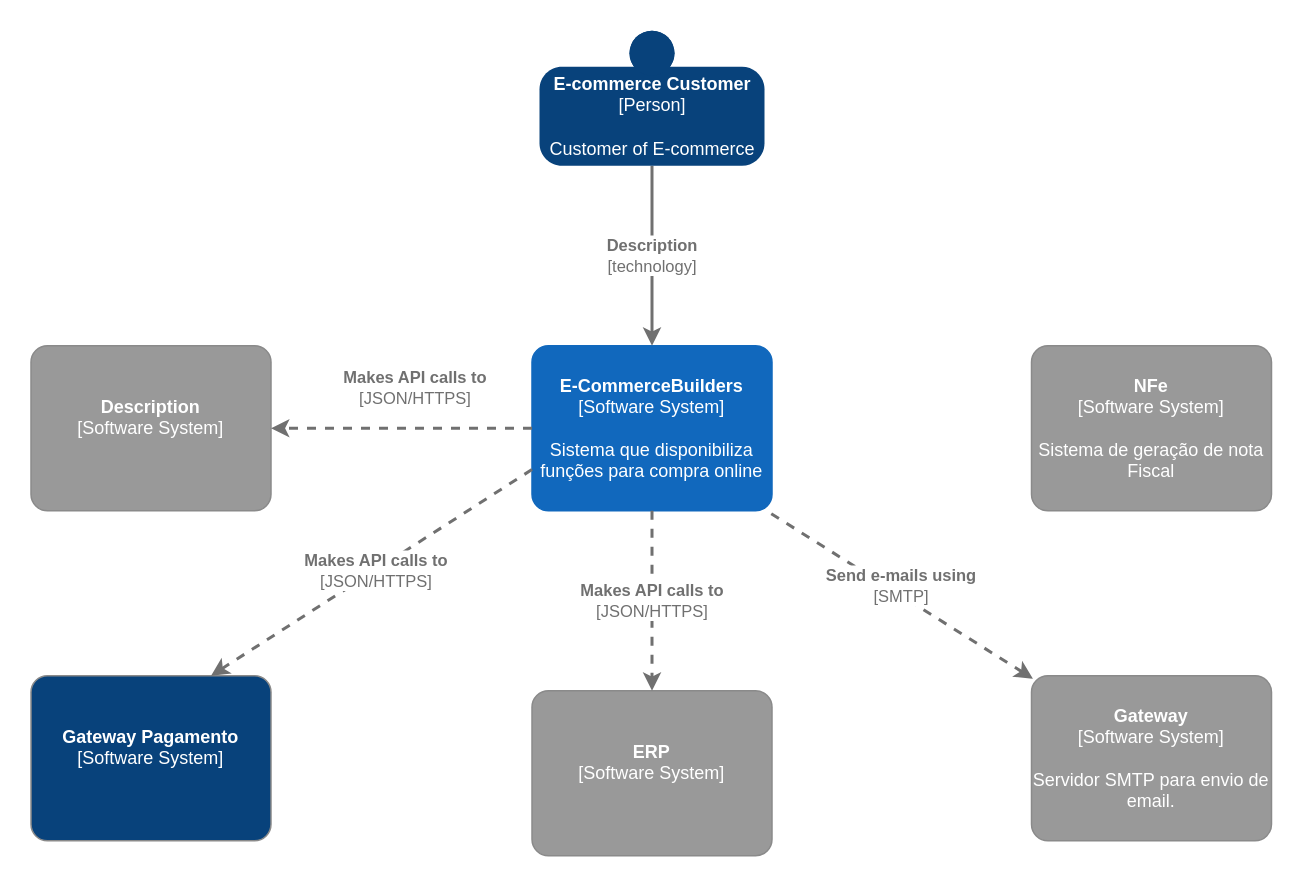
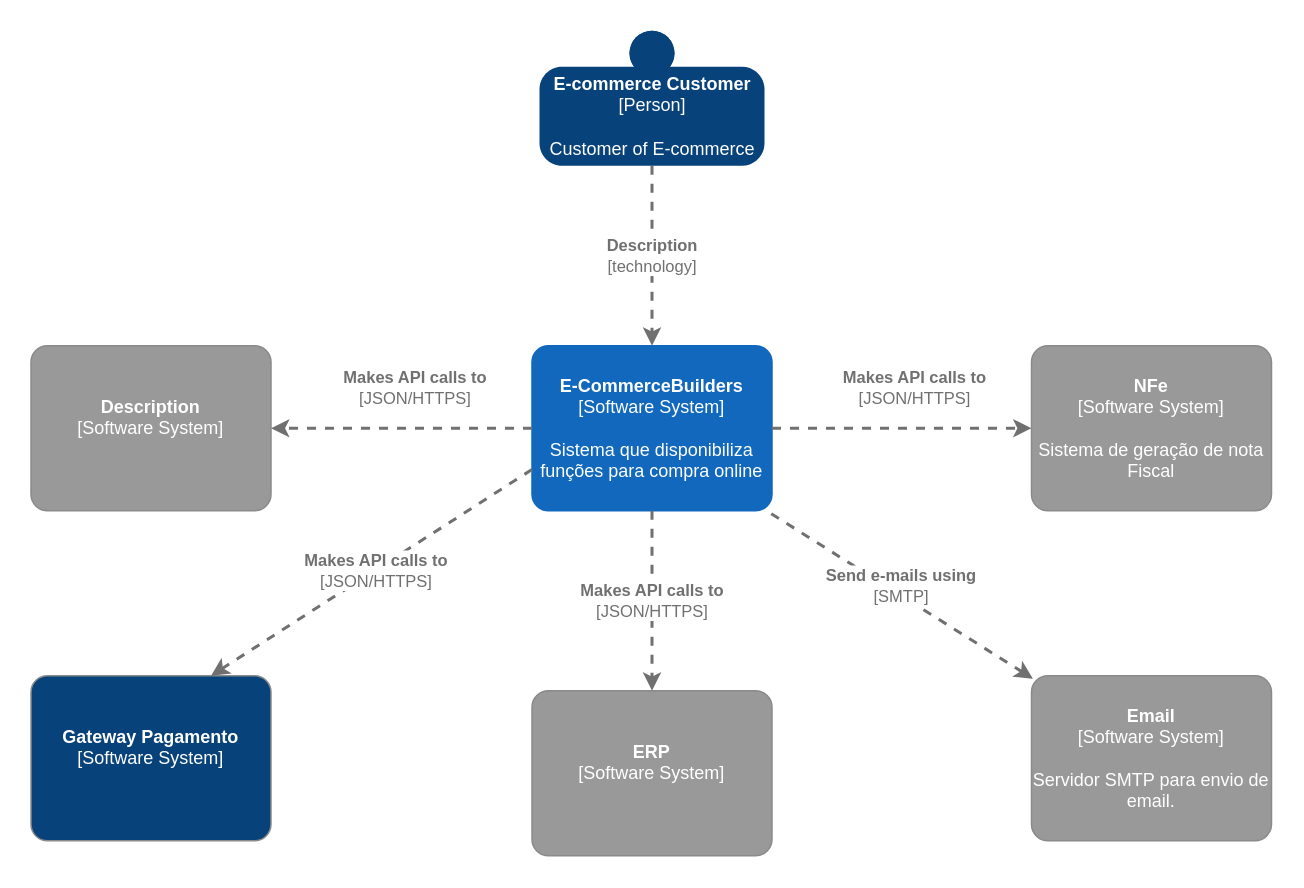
- <mxCell id="4" value="&lt;div style=&quot;text-align: left&quot;&gt;&lt;div style=&quot;text-align: center&quot;&gt;&lt;b&gt;Description&lt;/b&gt;&lt;/div&gt;&lt;div style=&quot;text-align: center&quot;&gt;[technology]&lt;/div&gt;&lt;/div&gt;" style="edgeStyle=none;rounded=0;html=1;entryX=0.5;entryY=0;jettySize=auto;orthogonalLoop=1;strokeColor=#707070;strokeWidth=2;fontColor=#707070;jumpStyle=none;dashed=0;metaEdit=1;metaData={&quot;c4Type&quot;:{&quot;editable&quot;:false}};exitX=0.5;exitY=1;exitDx=0;exitDy=0;exitPerimeter=0;entryDx=0;entryDy=0;entryPerimeter=0;" parent="1" source="13" target="2" edge="1"><mxGeometry width="160" relative="1" as="geometry"><mxPoint x="455.5" y="90" as="sourcePoint" /><mxPoint x="510" y="240" as="targetPoint" /></mxGeometry></mxCell>
+ <mxCell id="4" value="&lt;div style=&quot;text-align: left&quot;&gt;&lt;div style=&quot;text-align: center&quot;&gt;&lt;b&gt;Description&lt;/b&gt;&lt;/div&gt;&lt;div style=&quot;text-align: center&quot;&gt;[technology]&lt;/div&gt;&lt;/div&gt;" style="edgeStyle=none;rounded=0;html=1;entryX=0.5;entryY=0;jettySize=auto;orthogonalLoop=1;strokeColor=#707070;strokeWidth=2;fontColor=#707070;jumpStyle=none;dashed=1;metaEdit=1;metaData={&quot;c4Type&quot;:{&quot;editable&quot;:false}};exitX=0.5;exitY=1;exitDx=0;exitDy=0;exitPerimeter=0;entryDx=0;entryDy=0;entryPerimeter=0;" parent="1" source="13" target="2" edge="1"><mxGeometry width="160" relative="1" as="geometry"><mxPoint x="455.5" y="90" as="sourcePoint" /><mxPoint x="510" y="240" as="targetPoint" /></mxGeometry></mxCell>
+ <mxCell id="12" value="&lt;div style=&quot;text-align: left&quot;&gt;&lt;div style=&quot;text-align: center&quot;&gt;&lt;b&gt;Makes API calls to&lt;/b&gt;&lt;/div&gt;&lt;div style=&quot;text-align: center&quot;&gt;[JSON/HTTPS]&lt;/div&gt;&lt;/div&gt;" style="edgeStyle=none;rounded=0;html=1;jettySize=auto;orthogonalLoop=1;strokeColor=#707070;strokeWidth=2;fontColor=#707070;jumpStyle=none;dashed=1;metaEdit=1;metaData={&quot;c4Type&quot;:{&quot;editable&quot;:false}};exitX=1;exitY=0.5;exitDx=0;exitDy=0;exitPerimeter=0;entryX=0;entryY=0.5;entryDx=0;entryDy=0;entryPerimeter=0;" edge="1" parent="1" source="2" target="8"><mxGeometry x="0.094" y="28" width="160" relative="1" as="geometry"><mxPoint x="310" y="350" as="sourcePoint" /><mxPoint x="436.667" y="460" as="targetPoint" /><mxPoint y="1" as="offset" /></mxGeometry></mxCell>
- <mxCell id="3" value="&lt;b&gt;Gateway&lt;/b&gt;&lt;div&gt;[Software System]&lt;/div&gt;&lt;br&gt;&lt;div&gt;Servidor SMTP para envio de email.&lt;/div&gt;" style="rounded=1;whiteSpace=wrap;html=1;labelBackgroundColor=none;fillColor=#999999;fontColor=#ffffff;align=center;arcSize=10;strokeColor=#8A8A8A;metaEdit=1;metaData={&quot;c4Type&quot;:{&quot;editable&quot;:false}};points=[[0.25,0,0],[0.5,0,0],[0.75,0,0],[1,0.25,0],[1,0.5,0],[1,0.75,0],[0.75,1,0],[0.5,1,0],[0.25,1,0],[0,0.75,0],[0,0.5,0],[0,0.25,0]];" parent="1" vertex="1"><mxGeometry x="687" y="450" width="160" height="110.0" as="geometry" /></mxCell>
+ <mxCell id="3" value="&lt;b&gt;Email&lt;/b&gt;&lt;div&gt;[Software System]&lt;/div&gt;&lt;br&gt;&lt;div&gt;Servidor SMTP para envio de email.&lt;/div&gt;" style="rounded=1;whiteSpace=wrap;html=1;labelBackgroundColor=none;fillColor=#999999;fontColor=#ffffff;align=center;arcSize=10;strokeColor=#8A8A8A;metaEdit=1;metaData={&quot;c4Type&quot;:{&quot;editable&quot;:false}};points=[[0.25,0,0],[0.5,0,0],[0.75,0,0],[1,0.25,0],[1,0.5,0],[1,0.75,0],[0.75,1,0],[0.5,1,0],[0.25,1,0],[0,0.75,0],[0,0.5,0],[0,0.25,0]];" parent="1" vertex="1"><mxGeometry x="687" y="450" width="160" height="110.0" as="geometry" /></mxCell>
